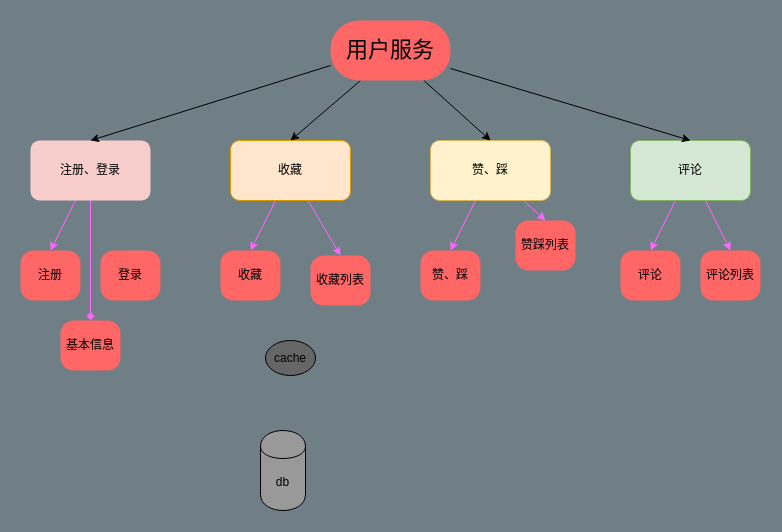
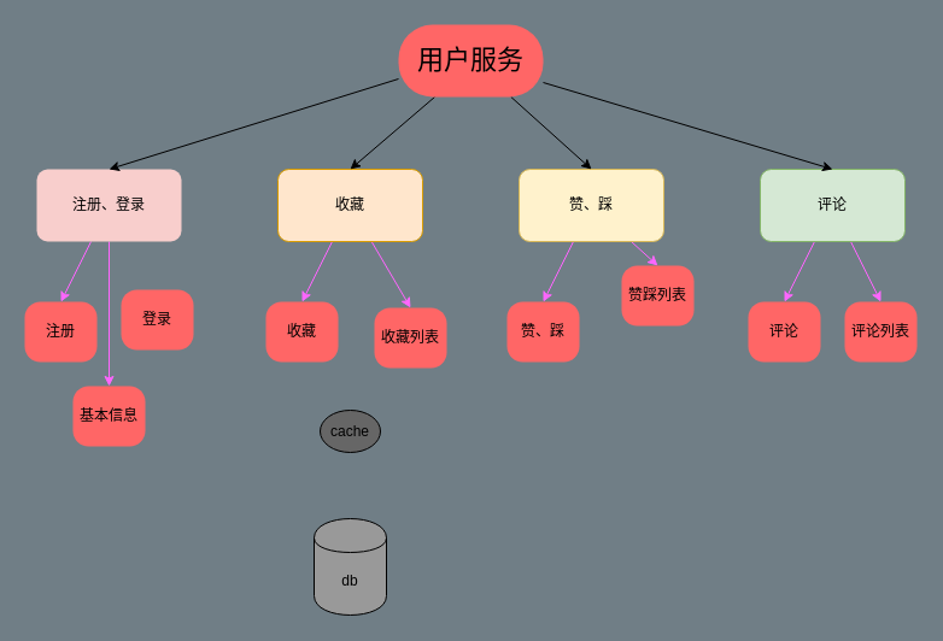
- <mxCell id="20" value="登录" style="rounded=1;whiteSpace=wrap;html=1;shadow=0;glass=0;comic=0;strokeWidth=1;fillColor=#FF6666;arcSize=26;strokeColor=none;" vertex="1" parent="1"><mxGeometry x="100" y="250" width="60" height="50" as="geometry" /></mxCell>
+ <mxCell id="20" value="登录" style="rounded=1;whiteSpace=wrap;html=1;shadow=0;glass=0;comic=0;strokeWidth=1;fillColor=#FF6666;arcSize=26;strokeColor=none;" vertex="1" parent="1"><mxGeometry x="100" y="240" width="60" height="50" as="geometry" /></mxCell>
- <mxCell id="3" style="edgeStyle=none;rounded=0;comic=0;orthogonalLoop=1;jettySize=auto;html=1;entryX=0.5;entryY=0;entryDx=0;entryDy=0;startSize=6;sourcePerimeterSpacing=0;strokeColor=#FF66FF;endArrow=diamond;" edge="1" parent="1" source="4" target="27"><mxGeometry relative="1" as="geometry" /></mxCell>
+ <mxCell id="3" style="edgeStyle=none;rounded=0;comic=0;orthogonalLoop=1;jettySize=auto;html=1;entryX=0.5;entryY=0;entryDx=0;entryDy=0;startSize=6;sourcePerimeterSpacing=0;strokeColor=#FF66FF;" edge="1" parent="1" source="4" target="27"><mxGeometry relative="1" as="geometry" /></mxCell>
- <mxCell id="29" value="db" style="shape=cylinder;whiteSpace=wrap;html=1;boundedLbl=1;backgroundOutline=1;rounded=1;shadow=0;glass=0;comic=0;strokeWidth=1;fillColor=#999999;" vertex="1" parent="1"><mxGeometry x="260" y="430" width="45" height="80" as="geometry" /></mxCell>
+ <mxCell id="29" value="db" style="shape=cylinder;whiteSpace=wrap;html=1;boundedLbl=1;backgroundOutline=1;rounded=1;shadow=0;glass=0;comic=0;strokeWidth=1;fillColor=#999999;" vertex="1" parent="1"><mxGeometry x="260" y="430" width="60" height="80" as="geometry" /></mxCell>
